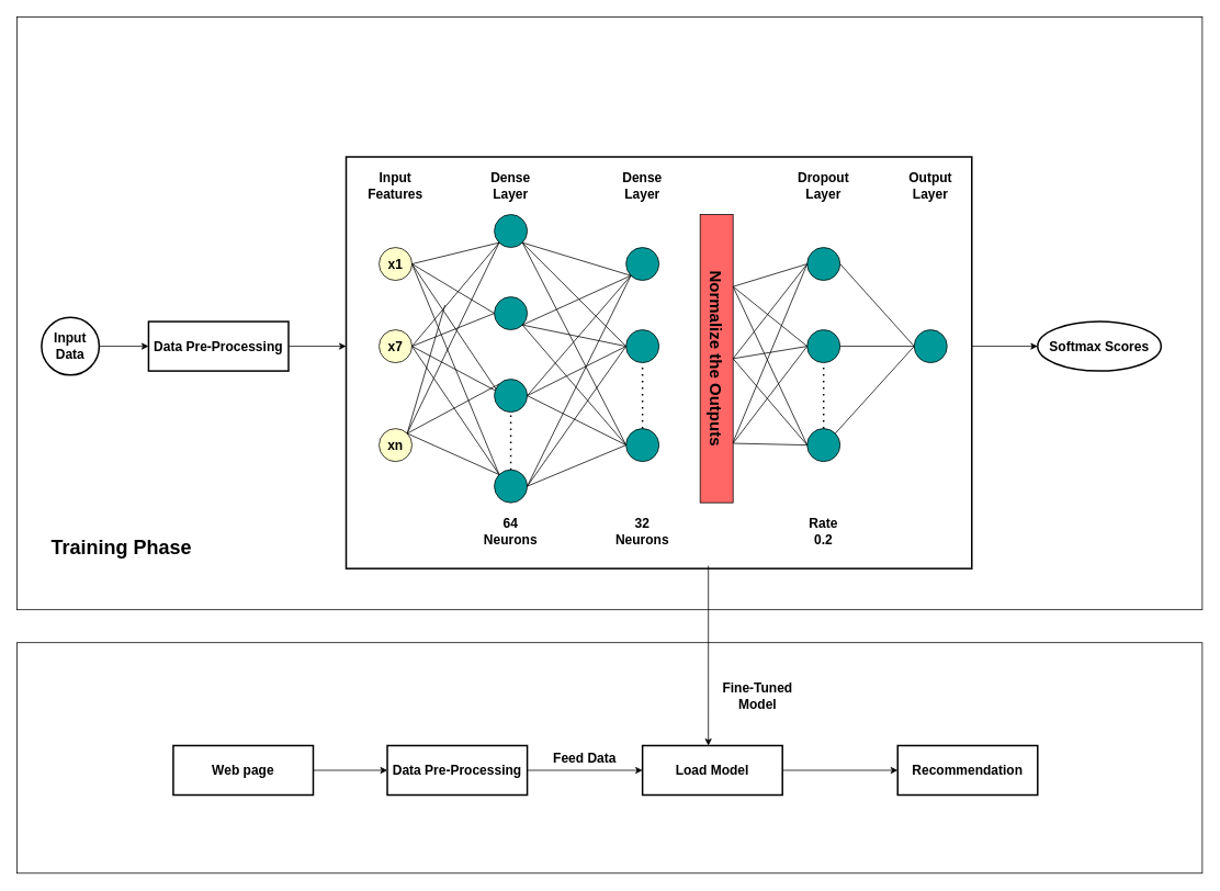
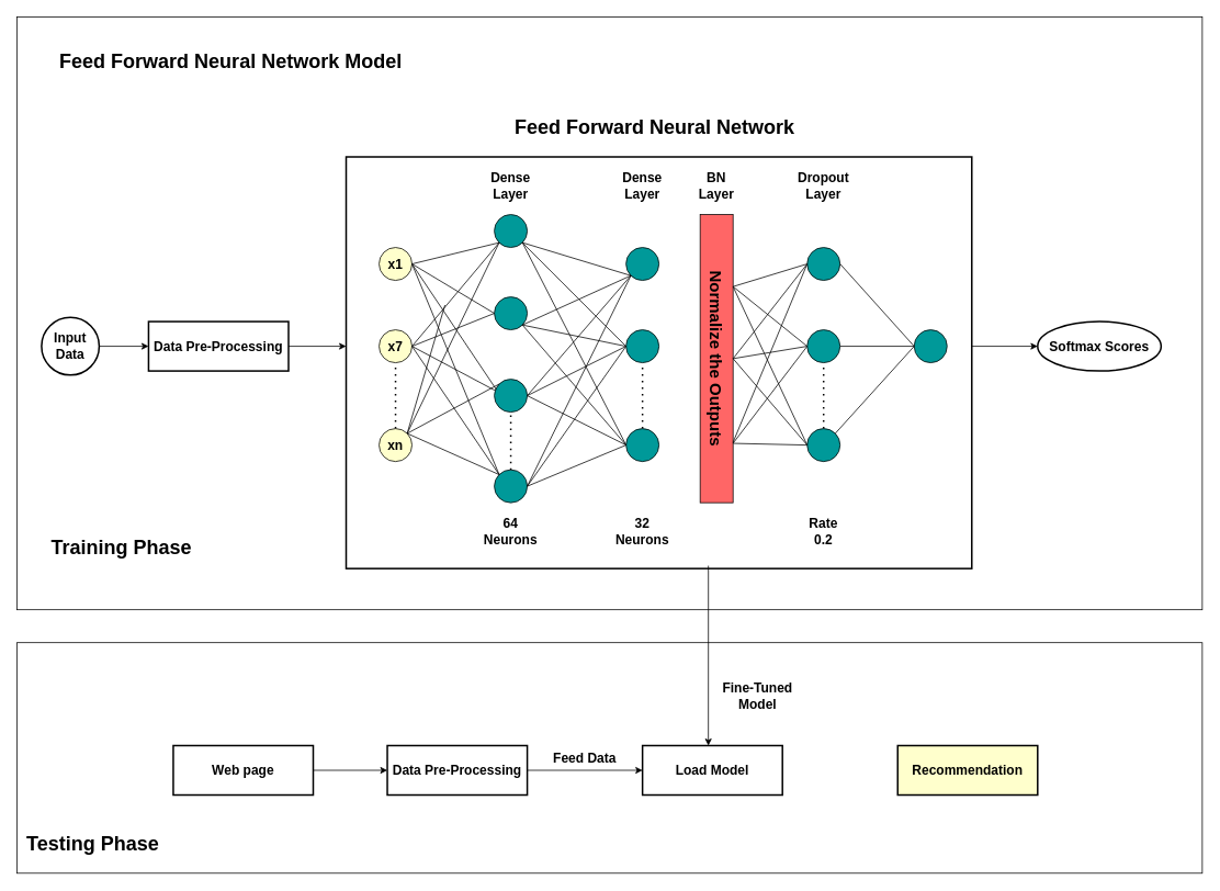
+ <mxCell id="76" value="&lt;font style=&quot;font-size: 24px;&quot;&gt;&lt;b style=&quot;&quot;&gt;Feed Forward Neural Network Model&lt;/b&gt;&lt;/font&gt;" style="text;html=1;align=left;verticalAlign=middle;whiteSpace=wrap;rounded=0;" vertex="1" parent="1"><mxGeometry x="70" y="50" width="650" height="50" as="geometry" /></mxCell>
+ <mxCell id="75" value="&lt;font face=&quot;Helvetica&quot; style=&quot;font-size: 24px;&quot;&gt;&lt;b style=&quot;&quot;&gt;Feed Forward Neural Network&lt;/b&gt;&lt;/font&gt;" style="text;html=1;align=center;verticalAlign=middle;whiteSpace=wrap;rounded=0;" vertex="1" parent="1"><mxGeometry x="470" y="130" width="650" height="50" as="geometry" /></mxCell>
- <mxCell id="62" value="&lt;font style=&quot;font-size: 16px;&quot;&gt;&lt;b style=&quot;&quot;&gt;Input Features&lt;/b&gt;&lt;/font&gt;" style="text;html=1;align=center;verticalAlign=middle;whiteSpace=wrap;rounded=0;" vertex="1" parent="1"><mxGeometry x="450" y="210" width="60" height="30" as="geometry" /></mxCell>
+ <mxCell id="65" value="&lt;font face=&quot;Helvetica&quot; size=&quot;3&quot;&gt;&lt;b style=&quot;&quot;&gt;BN Layer&lt;/b&gt;&lt;/font&gt;" style="text;html=1;align=center;verticalAlign=middle;whiteSpace=wrap;rounded=0;" vertex="1" parent="1"><mxGeometry x="840" y="210" width="60" height="30" as="geometry" /></mxCell>
- <mxCell id="67" value="&lt;font face=&quot;Helvetica&quot; size=&quot;3&quot;&gt;&lt;b style=&quot;&quot;&gt;Output Layer&lt;/b&gt;&lt;/font&gt;" style="text;html=1;align=center;verticalAlign=middle;whiteSpace=wrap;rounded=0;" vertex="1" parent="1"><mxGeometry x="1100" y="210" width="60" height="30" as="geometry" /></mxCell>
+ <mxCell id="20" value="" style="endArrow=none;dashed=1;html=1;dashPattern=1 3;strokeWidth=2;rounded=0;entryX=0.5;entryY=1;entryDx=0;entryDy=0;exitX=0.5;exitY=0;exitDx=0;exitDy=0;" edge="1" parent="1" source="8" target="7"><mxGeometry width="50" height="50" relative="1" as="geometry"><mxPoint x="500" y="530" as="sourcePoint" /><mxPoint x="550" y="480" as="targetPoint" /></mxGeometry></mxCell>
- <mxCell id="85" value="" style="endArrow=classic;html=1;rounded=0;exitX=1;exitY=0.5;exitDx=0;exitDy=0;entryX=0;entryY=0.5;entryDx=0;entryDy=0;" edge="1" parent="1" source="81" target="82"><mxGeometry width="50" height="50" relative="1" as="geometry"><mxPoint x="180" y="975" as="sourcePoint" /><mxPoint x="250" y="975" as="targetPoint" /><Array as="points" /></mxGeometry></mxCell>
- <mxCell id="82" value="&lt;span style=&quot;font-size: 16px;&quot;&gt;&lt;b&gt;Recommendation&lt;/b&gt;&lt;/span&gt;" style="rounded=0;whiteSpace=wrap;html=1;strokeWidth=2;" vertex="1" parent="1"><mxGeometry x="1090" y="905" width="170" height="60" as="geometry" /></mxCell>
+ <mxCell id="82" value="&lt;span style=&quot;font-size: 16px;&quot;&gt;&lt;b&gt;Recommendation&lt;/b&gt;&lt;/span&gt;" style="rounded=0;whiteSpace=wrap;html=1;strokeWidth=2;fillColor=#ffffcc;" vertex="1" parent="1"><mxGeometry x="1090" y="905" width="170" height="60" as="geometry" /></mxCell>
+ <mxCell id="89" value="&lt;span style=&quot;font-size: 24px;&quot;&gt;&lt;b style=&quot;&quot;&gt;&lt;font face=&quot;Helvetica&quot;&gt;Testing Phase&lt;/font&gt;&lt;/b&gt;&lt;/span&gt;" style="text;html=1;align=left;verticalAlign=middle;whiteSpace=wrap;rounded=0;" vertex="1" parent="1"><mxGeometry x="30" y="1000" width="650" height="50" as="geometry" /></mxCell>
